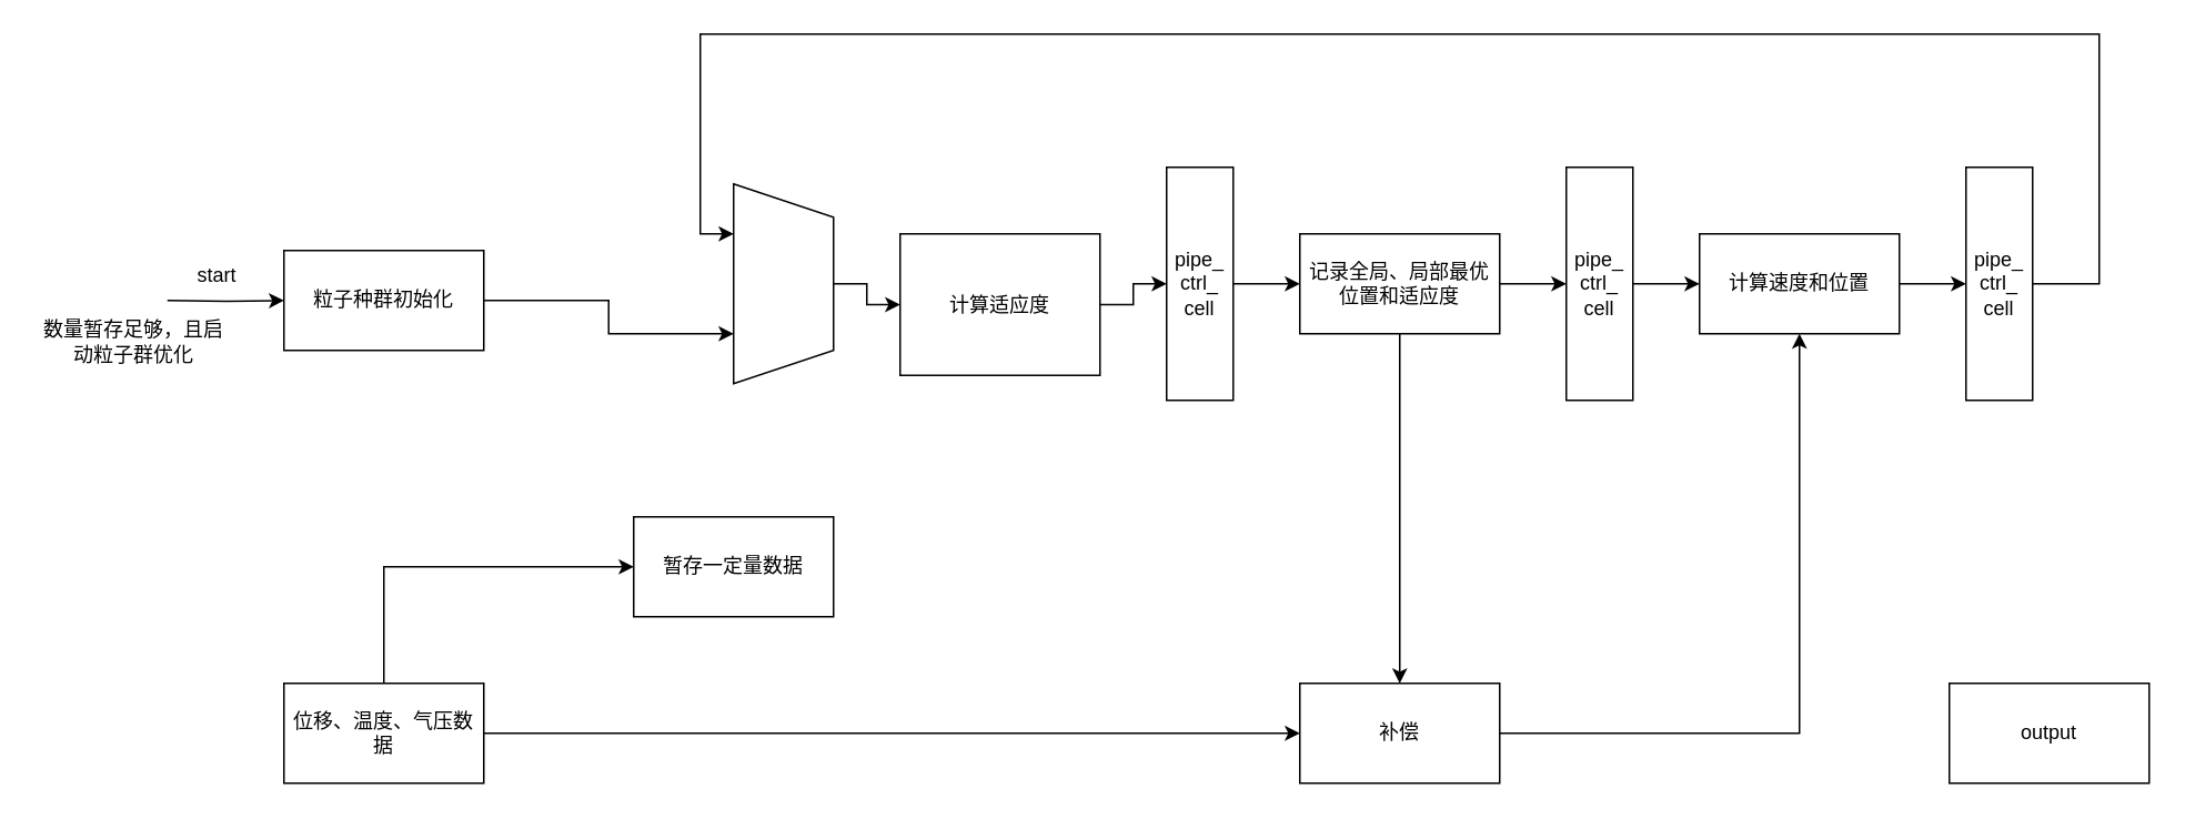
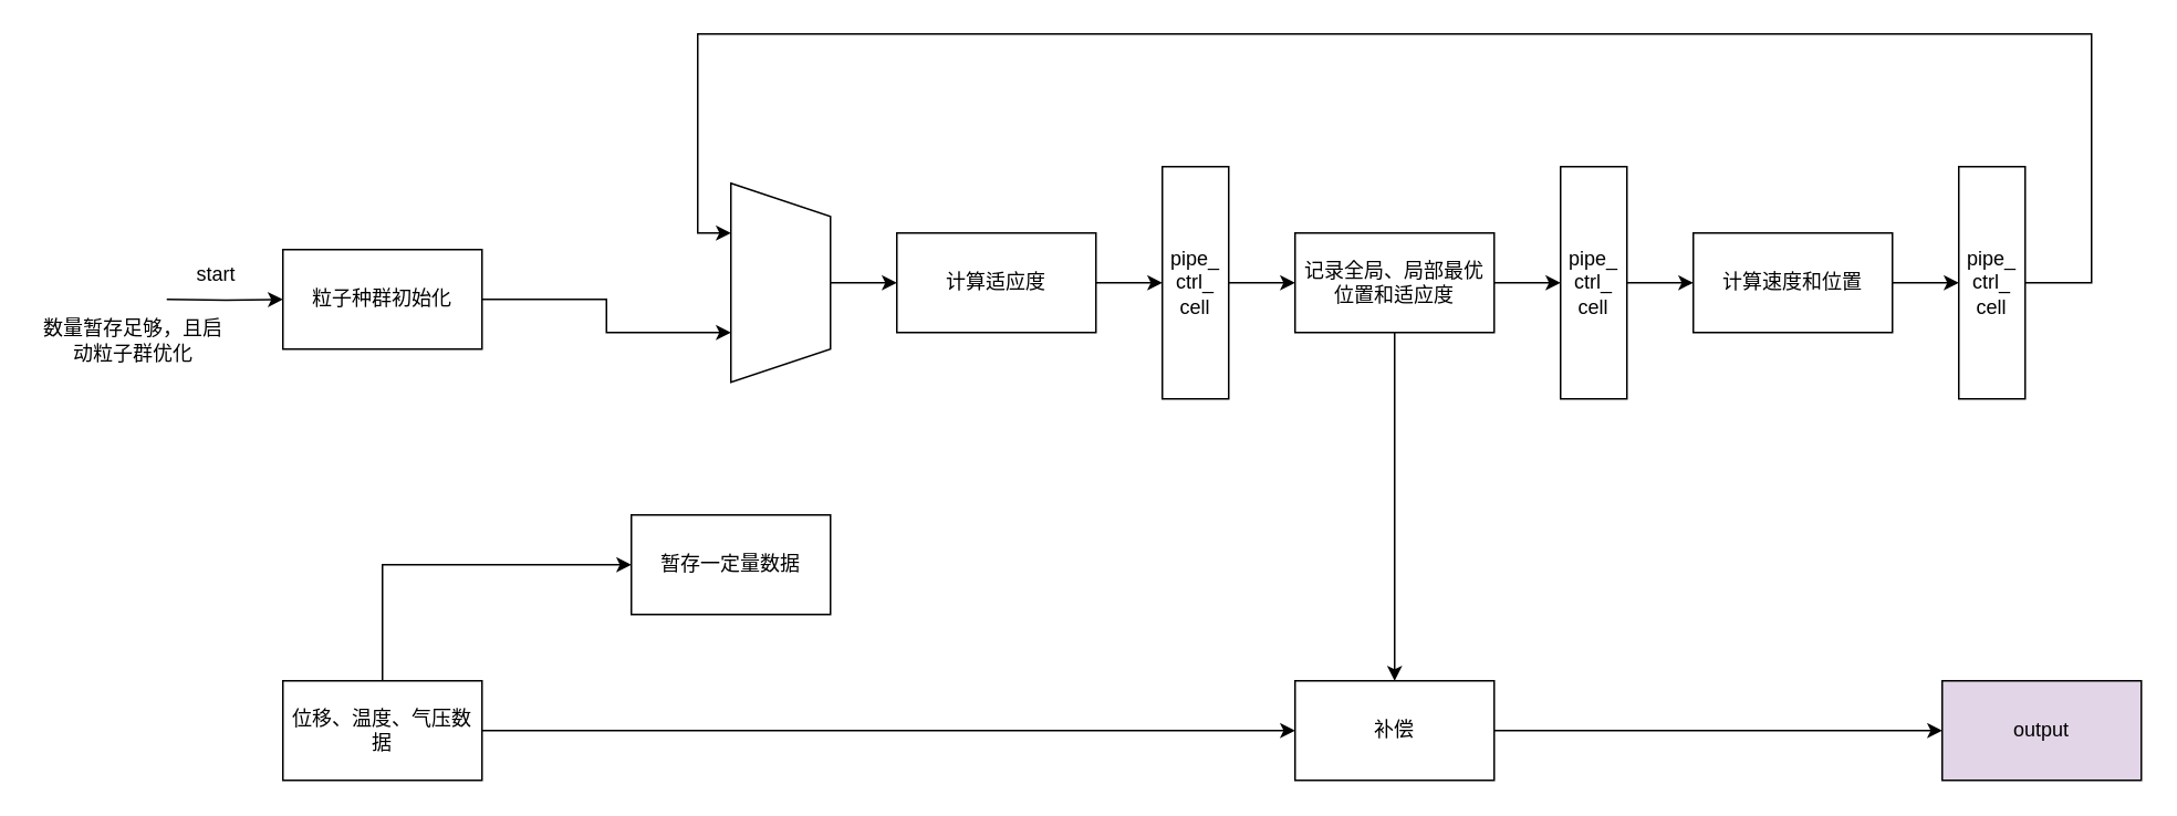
- <mxCell id="5" value="计算适应度" style="rounded=0;whiteSpace=wrap;html=1;" vertex="1" parent="1"><mxGeometry x="540" y="140" width="120" height="85" as="geometry" /></mxCell>
+ <mxCell id="5" value="计算适应度" style="rounded=0;whiteSpace=wrap;html=1;" vertex="1" parent="1"><mxGeometry x="540" y="140" width="120" height="60" as="geometry" /></mxCell>
- <mxCell id="19" style="edgeStyle=orthogonalEdgeStyle;rounded=0;orthogonalLoop=1;jettySize=auto;html=1;exitX=1;exitY=0.5;exitDx=0;exitDy=0;" edge="1" parent="1" source="20" target="10"><mxGeometry relative="1" as="geometry" /></mxCell>
+ <mxCell id="19" style="edgeStyle=orthogonalEdgeStyle;rounded=0;orthogonalLoop=1;jettySize=auto;html=1;exitX=1;exitY=0.5;exitDx=0;exitDy=0;" edge="1" parent="1" source="20" target="27"><mxGeometry relative="1" as="geometry" /></mxCell>
- <mxCell id="27" value="output" style="rounded=0;whiteSpace=wrap;html=1;" vertex="1" parent="1"><mxGeometry x="1170" y="410" width="120" height="60" as="geometry" /></mxCell>
+ <mxCell id="27" value="output" style="rounded=0;whiteSpace=wrap;html=1;fillColor=#e1d5e7;" vertex="1" parent="1"><mxGeometry x="1170" y="410" width="120" height="60" as="geometry" /></mxCell>
